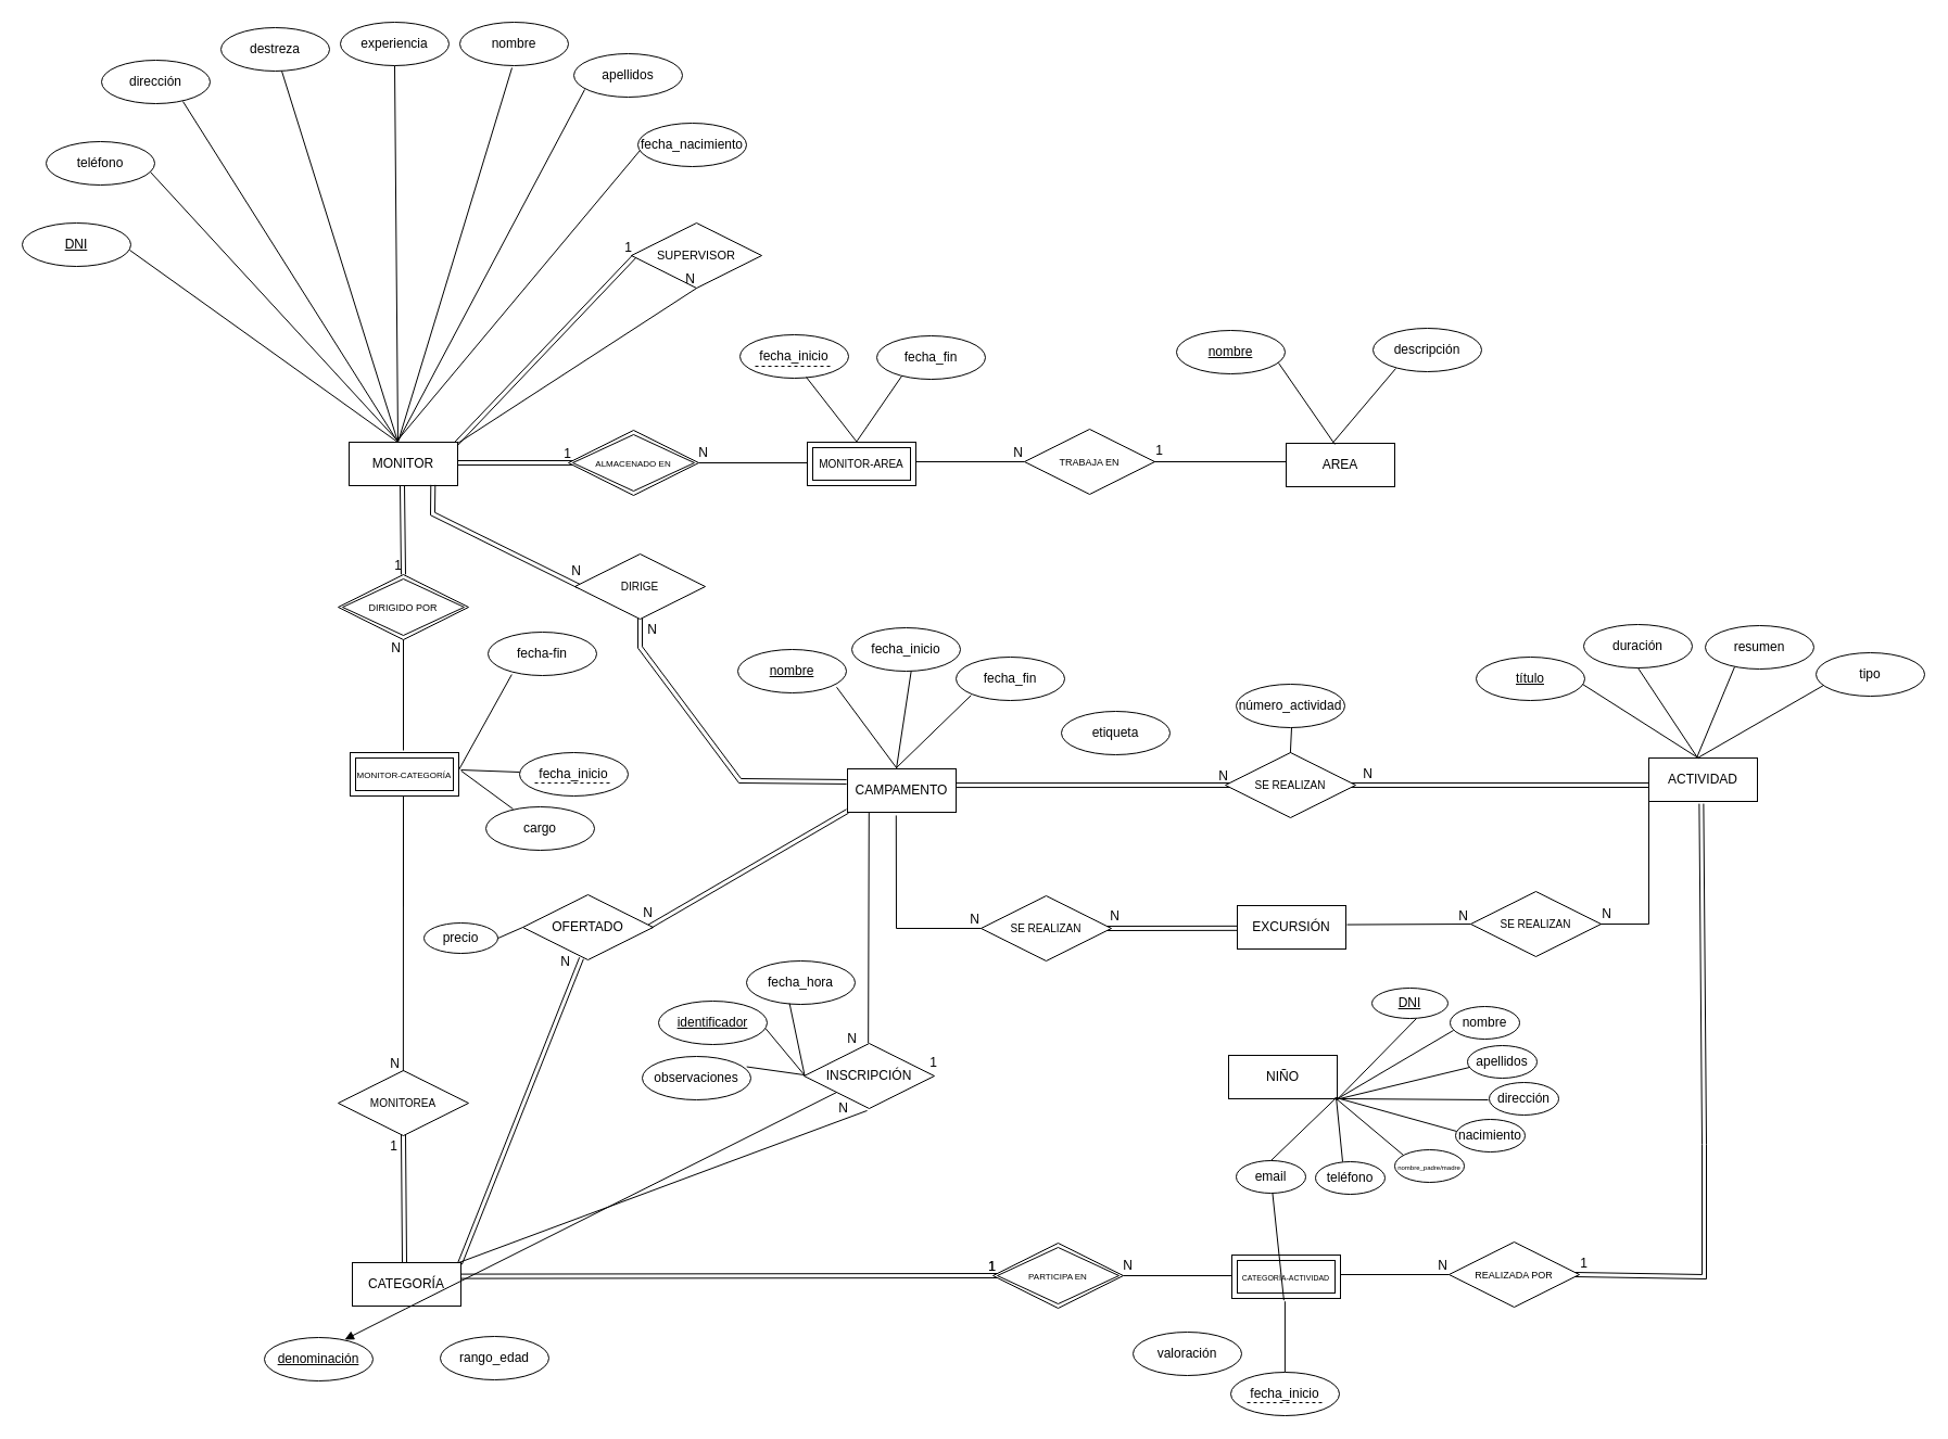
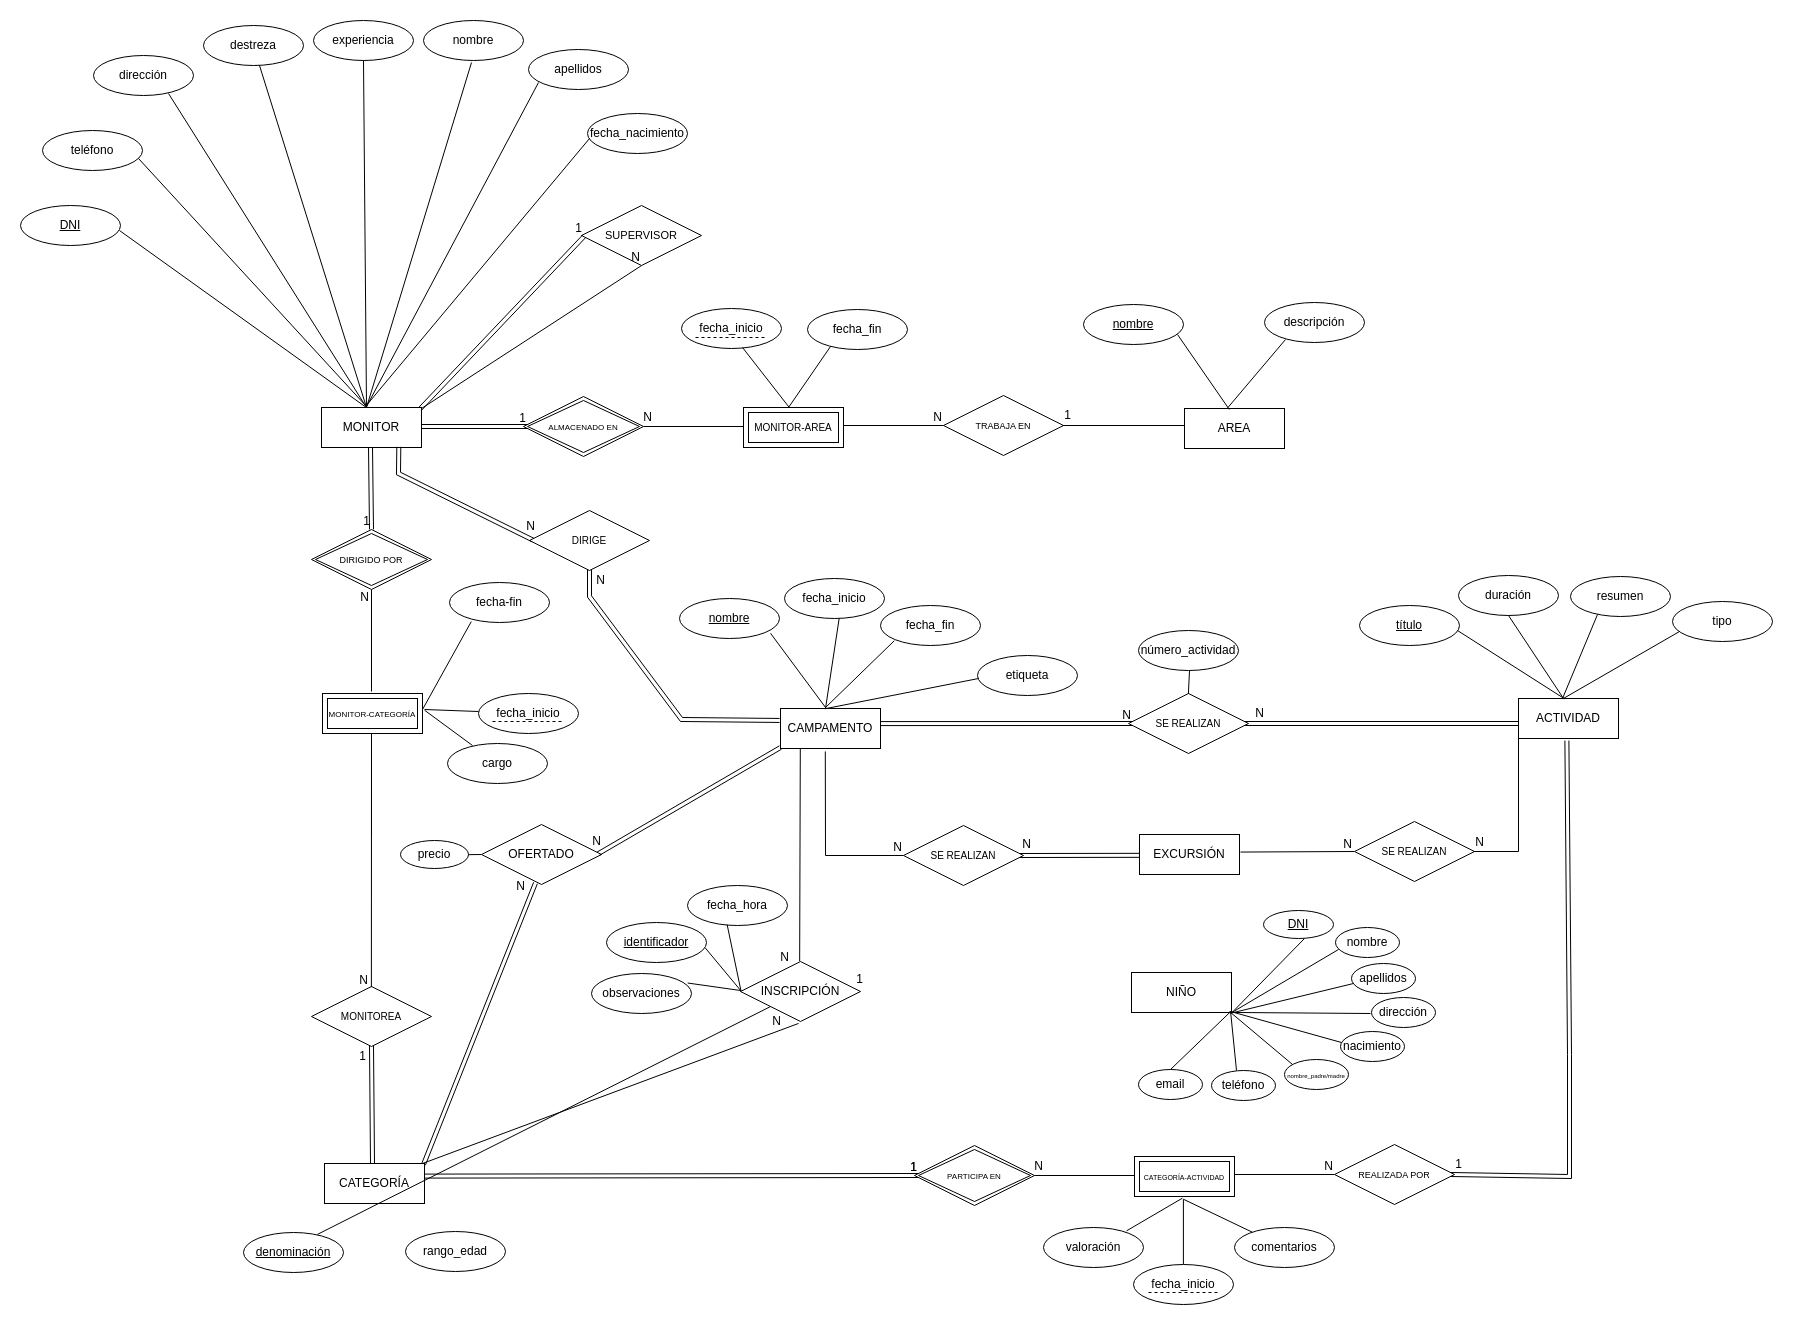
+ <mxCell id="48" value="" style="endArrow=none;html=1;rounded=0;exitX=0.444;exitY=0.007;exitDx=0;exitDy=0;exitPerimeter=0;entryX=0.01;entryY=0.575;entryDx=0;entryDy=0;entryPerimeter=0;" edge="1" parent="1" source="40" target="44"><mxGeometry relative="1" as="geometry"><mxPoint x="996" y="724" as="sourcePoint" /><mxPoint x="941" y="641" as="targetPoint" /></mxGeometry></mxCell>
- <mxCell id="138" value="precio" style="ellipse;whiteSpace=wrap;html=1;align=center;" vertex="1" parent="1"><mxGeometry x="390" y="850" width="68" height="28" as="geometry" /></mxCell>
+ <mxCell id="138" value="precio" style="ellipse;whiteSpace=wrap;html=1;align=center;" vertex="1" parent="1"><mxGeometry x="400" y="840" width="68" height="28" as="geometry" /></mxCell>
- <mxCell id="102" value="" style="endArrow=none;html=1;rounded=0;exitX=0.479;exitY=1.042;exitDx=0;exitDy=0;exitPerimeter=0;" edge="1" parent="1" source="88" target="147"><mxGeometry relative="1" as="geometry"><mxPoint x="1120" y="1184" as="sourcePoint" /><mxPoint x="1133" y="1088" as="targetPoint" /></mxGeometry></mxCell>
+ <mxCell id="102" value="" style="endArrow=none;html=1;rounded=0;exitX=0.479;exitY=1.042;exitDx=0;exitDy=0;exitPerimeter=0;entryX=0.831;entryY=0.083;entryDx=0;entryDy=0;entryPerimeter=0;" edge="1" parent="1" source="88" target="98"><mxGeometry relative="1" as="geometry"><mxPoint x="1120" y="1184" as="sourcePoint" /><mxPoint x="1133" y="1088" as="targetPoint" /></mxGeometry></mxCell>
+ <mxCell id="100" value="" style="endArrow=none;html=1;rounded=0;exitX=0.489;exitY=1.068;exitDx=0;exitDy=0;exitPerimeter=0;" edge="1" parent="1" source="88" target="99"><mxGeometry relative="1" as="geometry"><mxPoint x="1217" y="1161" as="sourcePoint" /><mxPoint x="1252" y="1077" as="targetPoint" /></mxGeometry></mxCell>
- <mxCell id="66" value="" style="endArrow=block;html=1;rounded=0;exitX=0.488;exitY=1.067;exitDx=0;exitDy=0;exitPerimeter=0;entryX=0.74;entryY=0.047;entryDx=0;entryDy=0;entryPerimeter=0;" edge="1" parent="1" source="63" target="64"><mxGeometry relative="1" as="geometry"><mxPoint x="328" y="1125" as="sourcePoint" /><mxPoint x="234" y="1081" as="targetPoint" /></mxGeometry></mxCell>
+ <mxCell id="66" value="" style="endArrow=none;html=1;rounded=0;exitX=0.488;exitY=1.067;exitDx=0;exitDy=0;exitPerimeter=0;entryX=0.74;entryY=0.047;entryDx=0;entryDy=0;entryPerimeter=0;" edge="1" parent="1" source="63" target="64"><mxGeometry relative="1" as="geometry"><mxPoint x="328" y="1125" as="sourcePoint" /><mxPoint x="234" y="1081" as="targetPoint" /></mxGeometry></mxCell>
+ <mxCell id="99" value="comentarios" style="ellipse;whiteSpace=wrap;html=1;align=center;" vertex="1" parent="1"><mxGeometry x="1234" y="1227" width="100" height="40" as="geometry" /></mxCell>
